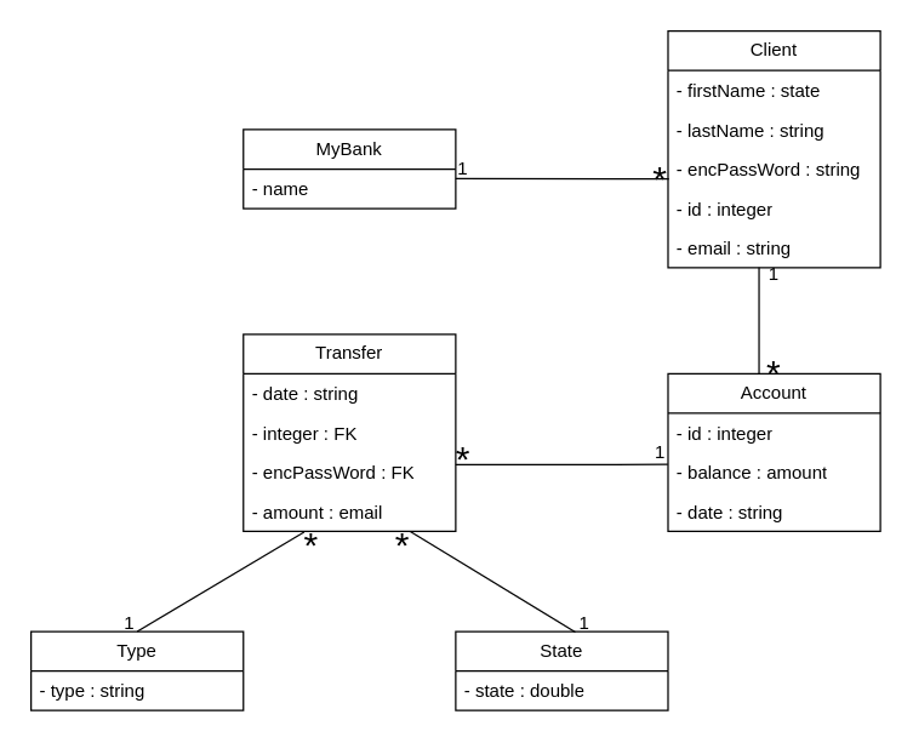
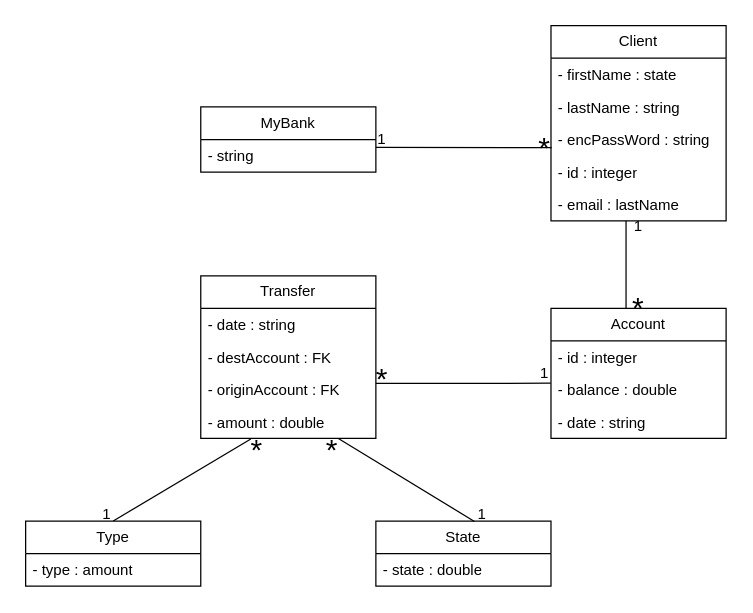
- <mxCell id="3" value="- name" style="text;strokeColor=none;fillColor=none;align=left;verticalAlign=top;spacingLeft=4;spacingRight=4;overflow=hidden;rotatable=0;points=[[0,0.5],[1,0.5]];portConstraint=eastwest;whiteSpace=wrap;html=1;" parent="2" vertex="1"><mxGeometry y="26" width="140" height="26" as="geometry" /></mxCell>
+ <mxCell id="3" value="- string" style="text;strokeColor=none;fillColor=none;align=left;verticalAlign=top;spacingLeft=4;spacingRight=4;overflow=hidden;rotatable=0;points=[[0,0.5],[1,0.5]];portConstraint=eastwest;whiteSpace=wrap;html=1;" parent="2" vertex="1"><mxGeometry y="26" width="140" height="26" as="geometry" /></mxCell>
- <mxCell id="9" value="- email : string" style="text;strokeColor=none;fillColor=none;align=left;verticalAlign=top;spacingLeft=4;spacingRight=4;overflow=hidden;rotatable=0;points=[[0,0.5],[1,0.5]];portConstraint=eastwest;whiteSpace=wrap;html=1;" parent="4" vertex="1"><mxGeometry y="130" width="140" height="26" as="geometry" /></mxCell>
+ <mxCell id="9" value="- email : lastName" style="text;strokeColor=none;fillColor=none;align=left;verticalAlign=top;spacingLeft=4;spacingRight=4;overflow=hidden;rotatable=0;points=[[0,0.5],[1,0.5]];portConstraint=eastwest;whiteSpace=wrap;html=1;" parent="4" vertex="1"><mxGeometry y="130" width="140" height="26" as="geometry" /></mxCell>
- <mxCell id="21" value="- integer : FK" style="text;strokeColor=none;fillColor=none;align=left;verticalAlign=top;spacingLeft=4;spacingRight=4;overflow=hidden;rotatable=0;points=[[0,0.5],[1,0.5]];portConstraint=eastwest;whiteSpace=wrap;html=1;" parent="19" vertex="1"><mxGeometry y="52" width="140" height="26" as="geometry" /></mxCell>
+ <mxCell id="21" value="- destAccount : FK" style="text;strokeColor=none;fillColor=none;align=left;verticalAlign=top;spacingLeft=4;spacingRight=4;overflow=hidden;rotatable=0;points=[[0,0.5],[1,0.5]];portConstraint=eastwest;whiteSpace=wrap;html=1;" parent="19" vertex="1"><mxGeometry y="52" width="140" height="26" as="geometry" /></mxCell>
- <mxCell id="22" value="- encPassWord : FK" style="text;strokeColor=none;fillColor=none;align=left;verticalAlign=top;spacingLeft=4;spacingRight=4;overflow=hidden;rotatable=0;points=[[0,0.5],[1,0.5]];portConstraint=eastwest;whiteSpace=wrap;html=1;" parent="19" vertex="1"><mxGeometry y="78" width="140" height="26" as="geometry" /></mxCell>
+ <mxCell id="22" value="- originAccount : FK" style="text;strokeColor=none;fillColor=none;align=left;verticalAlign=top;spacingLeft=4;spacingRight=4;overflow=hidden;rotatable=0;points=[[0,0.5],[1,0.5]];portConstraint=eastwest;whiteSpace=wrap;html=1;" parent="19" vertex="1"><mxGeometry y="78" width="140" height="26" as="geometry" /></mxCell>
- <mxCell id="14" value="- balance : amount" style="text;strokeColor=none;fillColor=none;align=left;verticalAlign=top;spacingLeft=4;spacingRight=4;overflow=hidden;rotatable=0;points=[[0,0.5],[1,0.5]];portConstraint=eastwest;whiteSpace=wrap;html=1;" parent="12" vertex="1"><mxGeometry y="52" width="140" height="26" as="geometry" /></mxCell>
+ <mxCell id="14" value="- balance : double" style="text;strokeColor=none;fillColor=none;align=left;verticalAlign=top;spacingLeft=4;spacingRight=4;overflow=hidden;rotatable=0;points=[[0,0.5],[1,0.5]];portConstraint=eastwest;whiteSpace=wrap;html=1;" parent="12" vertex="1"><mxGeometry y="52" width="140" height="26" as="geometry" /></mxCell>
- <mxCell id="23" value="- amount : email" style="text;strokeColor=none;fillColor=none;align=left;verticalAlign=top;spacingLeft=4;spacingRight=4;overflow=hidden;rotatable=0;points=[[0,0.5],[1,0.5]];portConstraint=eastwest;whiteSpace=wrap;html=1;" parent="19" vertex="1"><mxGeometry y="104" width="140" height="26" as="geometry" /></mxCell>
+ <mxCell id="23" value="- amount : double" style="text;strokeColor=none;fillColor=none;align=left;verticalAlign=top;spacingLeft=4;spacingRight=4;overflow=hidden;rotatable=0;points=[[0,0.5],[1,0.5]];portConstraint=eastwest;whiteSpace=wrap;html=1;" parent="19" vertex="1"><mxGeometry y="104" width="140" height="26" as="geometry" /></mxCell>
- <mxCell id="25" value="- type : string" style="text;strokeColor=none;fillColor=none;align=left;verticalAlign=top;spacingLeft=4;spacingRight=4;overflow=hidden;rotatable=0;points=[[0,0.5],[1,0.5]];portConstraint=eastwest;whiteSpace=wrap;html=1;" parent="24" vertex="1"><mxGeometry y="26" width="140" height="26" as="geometry" /></mxCell>
+ <mxCell id="25" value="- type : amount" style="text;strokeColor=none;fillColor=none;align=left;verticalAlign=top;spacingLeft=4;spacingRight=4;overflow=hidden;rotatable=0;points=[[0,0.5],[1,0.5]];portConstraint=eastwest;whiteSpace=wrap;html=1;" parent="24" vertex="1"><mxGeometry y="26" width="140" height="26" as="geometry" /></mxCell>
